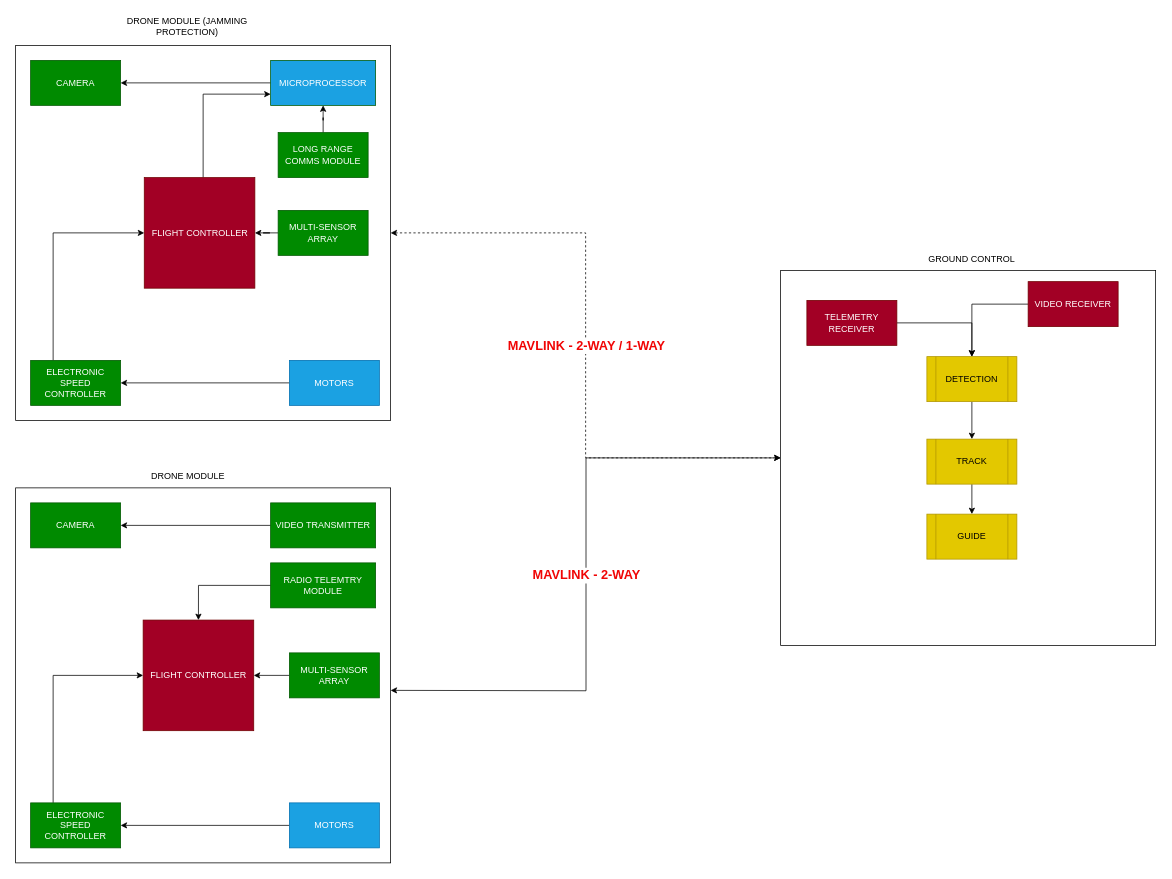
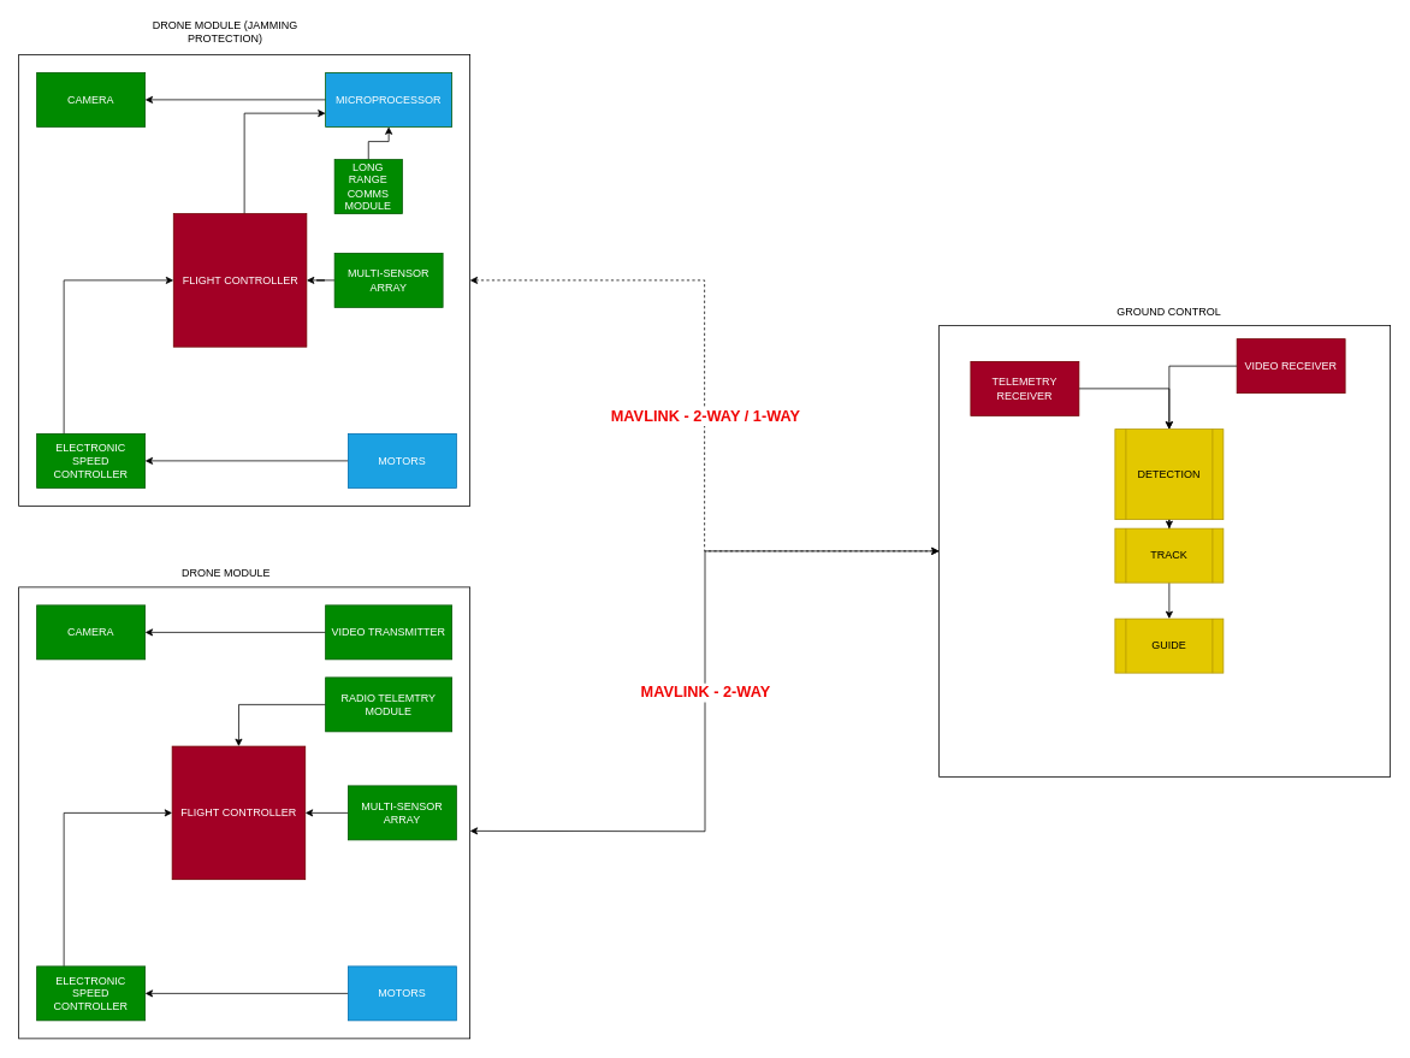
- <mxCell id="43" value="LONG RANGE COMMS MODULE" style="rounded=0;whiteSpace=wrap;html=1;fillColor=#008a00;fontColor=#ffffff;strokeColor=#005700;" parent="1" vertex="1"><mxGeometry x="370" y="176.25" width="120" height="60" as="geometry" /></mxCell>
+ <mxCell id="43" value="LONG RANGE COMMS MODULE" style="rounded=0;whiteSpace=wrap;html=1;fillColor=#008a00;fontColor=#ffffff;strokeColor=#005700;" parent="1" vertex="1"><mxGeometry x="370" y="176.25" width="75" height="60" as="geometry" /></mxCell>
- <mxCell id="38" value="DETECTION" style="shape=process;whiteSpace=wrap;html=1;backgroundOutline=1;fillColor=#e3c800;fontColor=#000000;strokeColor=#B09500;" parent="1" vertex="1"><mxGeometry x="1235" y="475" width="120" height="60" as="geometry" /></mxCell>
+ <mxCell id="38" value="DETECTION" style="shape=process;whiteSpace=wrap;html=1;backgroundOutline=1;fillColor=#e3c800;fontColor=#000000;strokeColor=#B09500;" parent="1" vertex="1"><mxGeometry x="1235" y="475" width="120" height="100" as="geometry" /></mxCell>
